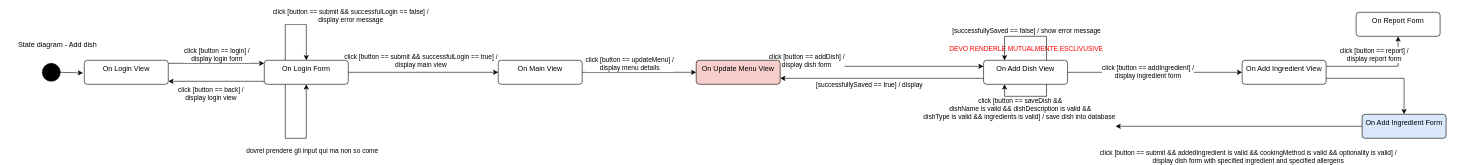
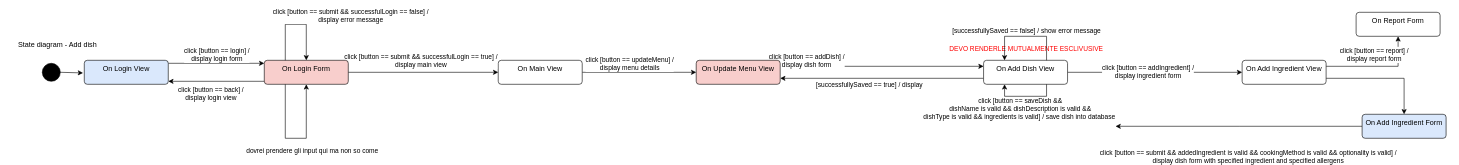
- <mxCell id="5" value="On Login View" style="html=1;align=center;verticalAlign=top;rounded=1;absoluteArcSize=1;arcSize=10;dashed=0;whiteSpace=wrap;" vertex="1" parent="1"><mxGeometry x="140" y="100" width="140" height="40" as="geometry" /></mxCell>
+ <mxCell id="5" value="On Login View" style="html=1;align=center;verticalAlign=top;rounded=1;absoluteArcSize=1;arcSize=10;dashed=0;whiteSpace=wrap;fillColor=#dae8fc;" vertex="1" parent="1"><mxGeometry x="140" y="100" width="140" height="40" as="geometry" /></mxCell>
- <mxCell id="29" value="On Login Form" style="html=1;align=center;verticalAlign=top;rounded=1;absoluteArcSize=1;arcSize=10;dashed=0;whiteSpace=wrap;" vertex="1" parent="1"><mxGeometry x="440.05" y="100" width="140" height="40" as="geometry" /></mxCell>
+ <mxCell id="29" value="On Login Form" style="html=1;align=center;verticalAlign=top;rounded=1;absoluteArcSize=1;arcSize=10;dashed=0;whiteSpace=wrap;fillColor=#f8cecc;" vertex="1" parent="1"><mxGeometry x="440.05" y="100" width="140" height="40" as="geometry" /></mxCell>
